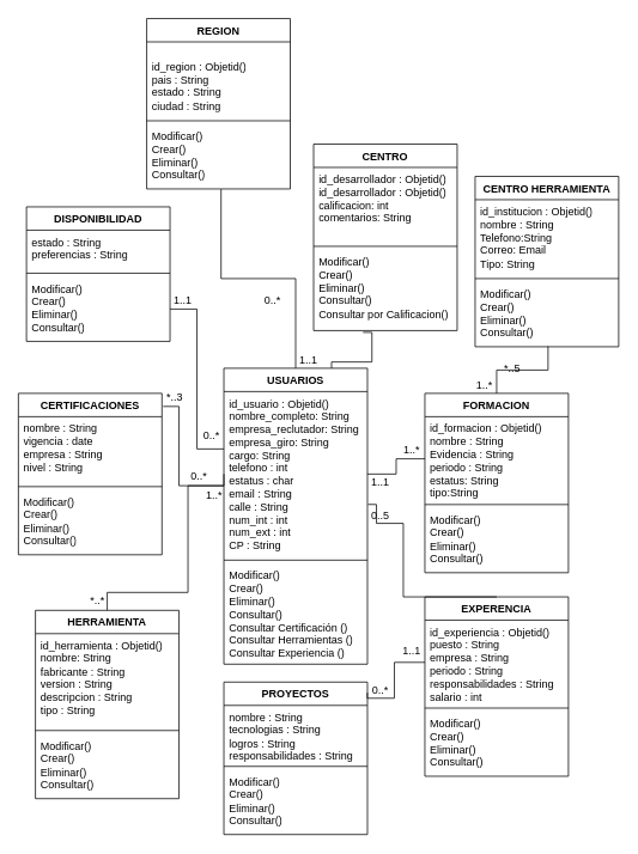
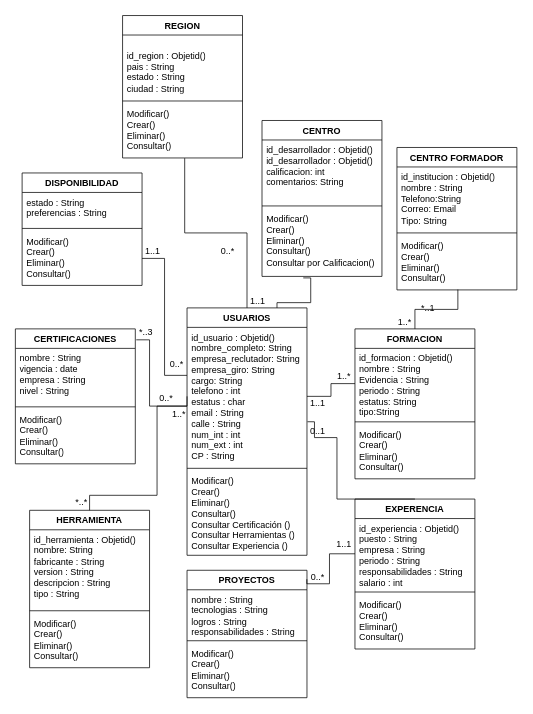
- <mxCell id="10" value="CENTRO HERRAMIENTA" style="swimlane;fontStyle=1;align=center;verticalAlign=top;childLayout=stackLayout;horizontal=1;startSize=26;horizontalStack=0;resizeParent=1;resizeParentMax=0;resizeLast=0;collapsible=1;marginBottom=0;whiteSpace=wrap;html=1;" parent="1" vertex="1"><mxGeometry x="529" y="196" width="160" height="190" as="geometry" /></mxCell>
+ <mxCell id="10" value="CENTRO FORMADOR" style="swimlane;fontStyle=1;align=center;verticalAlign=top;childLayout=stackLayout;horizontal=1;startSize=26;horizontalStack=0;resizeParent=1;resizeParentMax=0;resizeLast=0;collapsible=1;marginBottom=0;whiteSpace=wrap;html=1;" parent="1" vertex="1"><mxGeometry x="529" y="196" width="160" height="190" as="geometry" /></mxCell>
- <mxCell id="58" value="*..5" style="text;html=1;align=center;verticalAlign=middle;resizable=0;points=[];autosize=1;strokeColor=none;fillColor=none;" parent="1" vertex="1"><mxGeometry x="550" y="395" width="40" height="30" as="geometry" /></mxCell>
+ <mxCell id="58" value="*..1" style="text;html=1;align=center;verticalAlign=middle;resizable=0;points=[];autosize=1;strokeColor=none;fillColor=none;" parent="1" vertex="1"><mxGeometry x="550" y="395" width="40" height="30" as="geometry" /></mxCell>
- <mxCell id="55" value="0..5" style="text;html=1;align=center;verticalAlign=middle;resizable=0;points=[];autosize=1;strokeColor=none;fillColor=none;" parent="1" vertex="1"><mxGeometry x="403" y="560" width="40" height="30" as="geometry" /></mxCell>
+ <mxCell id="55" value="0..1" style="text;html=1;align=center;verticalAlign=middle;resizable=0;points=[];autosize=1;strokeColor=none;fillColor=none;" parent="1" vertex="1"><mxGeometry x="403" y="560" width="40" height="30" as="geometry" /></mxCell>
